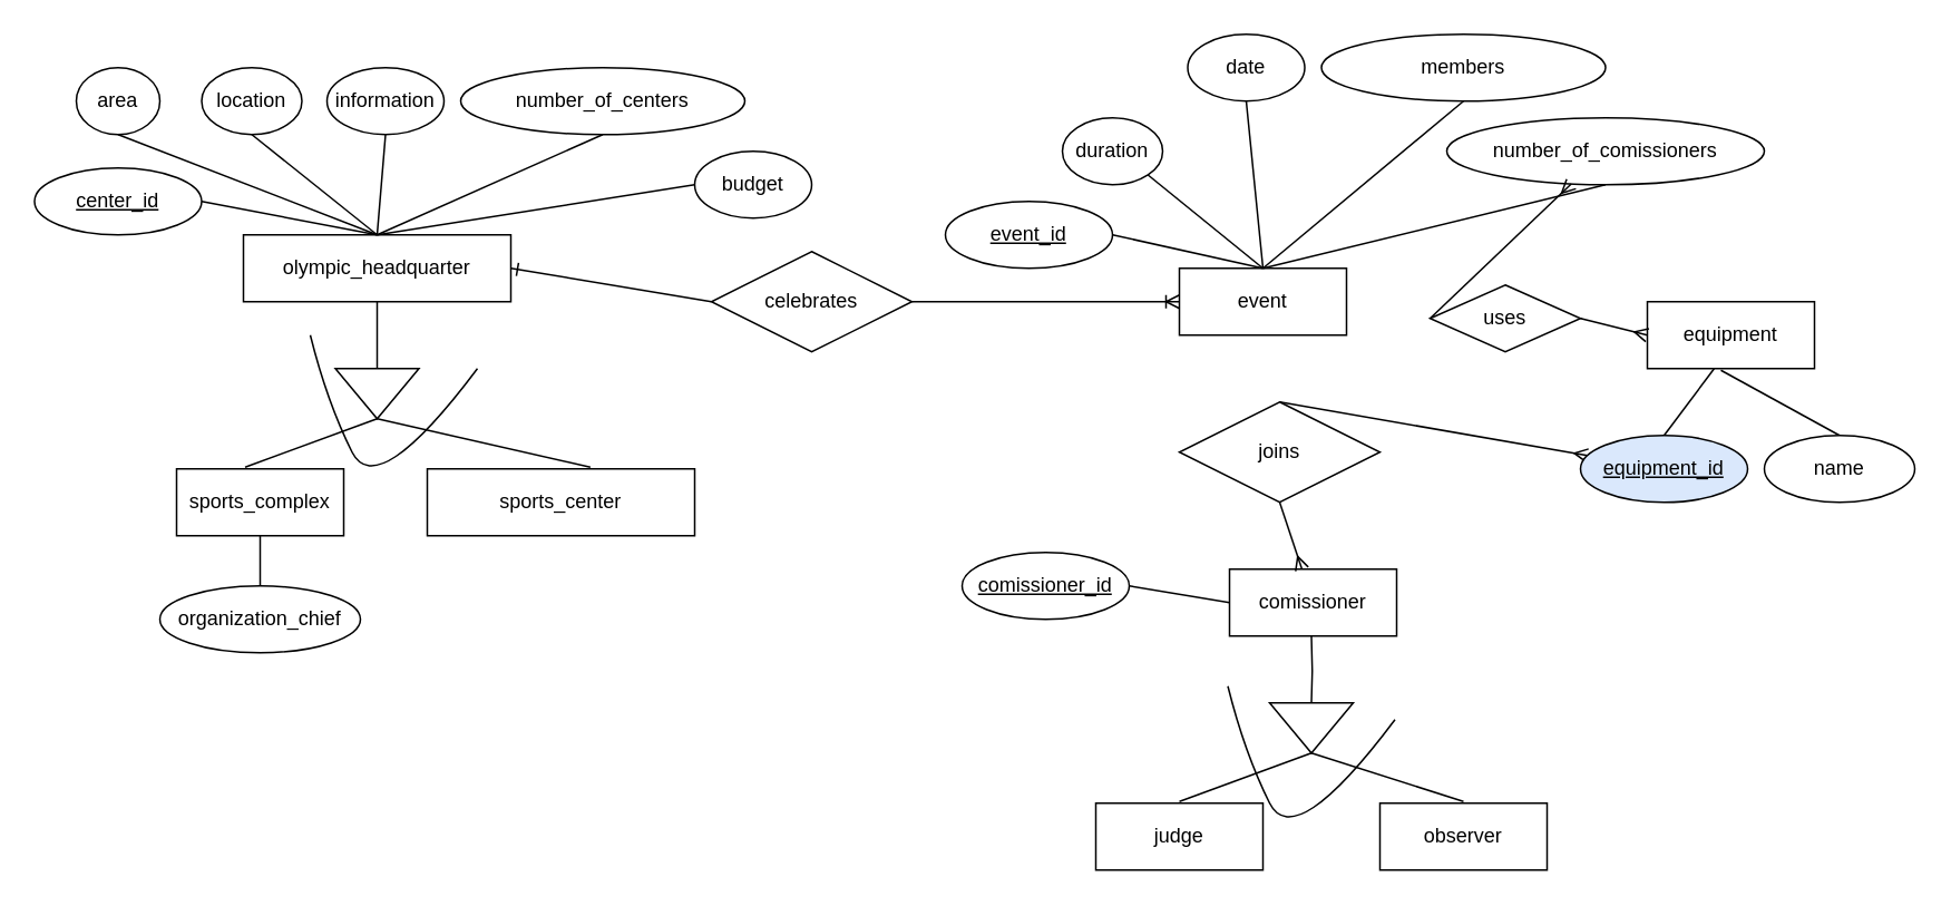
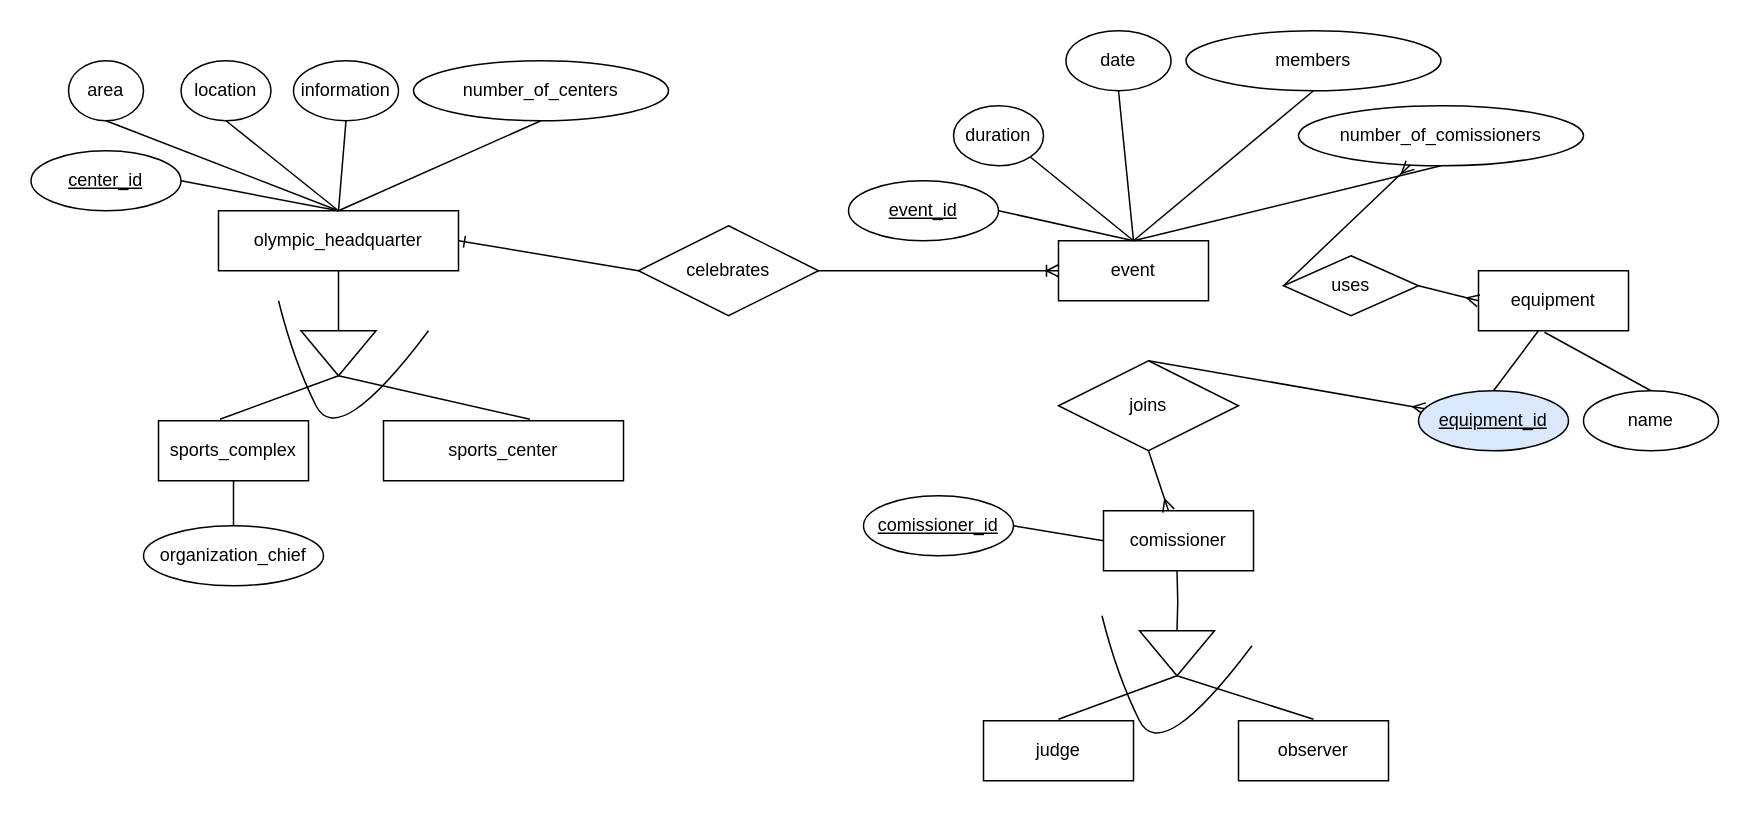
- <mxCell id="21" value="budget" style="ellipse;whiteSpace=wrap;html=1;align=center;" vertex="1" parent="1"><mxGeometry x="415" y="90" width="70" height="40" as="geometry" /></mxCell>
- <mxCell id="20" style="edgeStyle=none;rounded=0;orthogonalLoop=1;jettySize=auto;html=1;exitX=0;exitY=0.5;exitDx=0;exitDy=0;entryX=0.5;entryY=0;entryDx=0;entryDy=0;endArrow=none;endFill=0;" edge="1" parent="1" source="21" target="3"><mxGeometry relative="1" as="geometry" /></mxCell>
